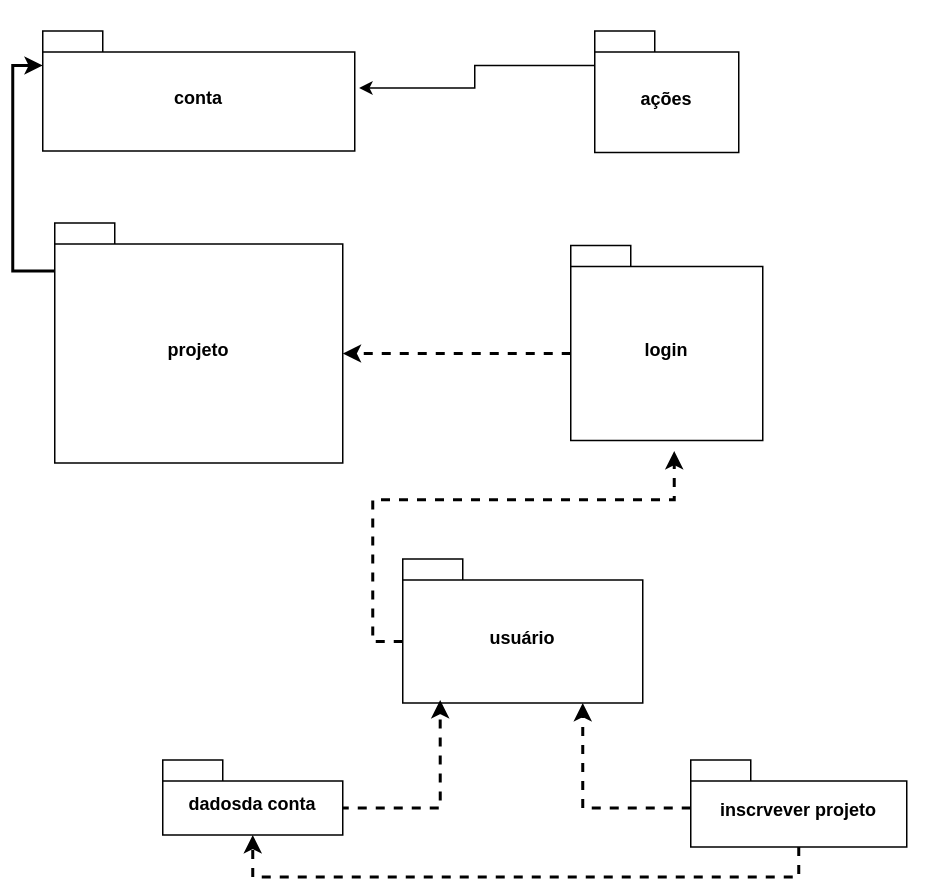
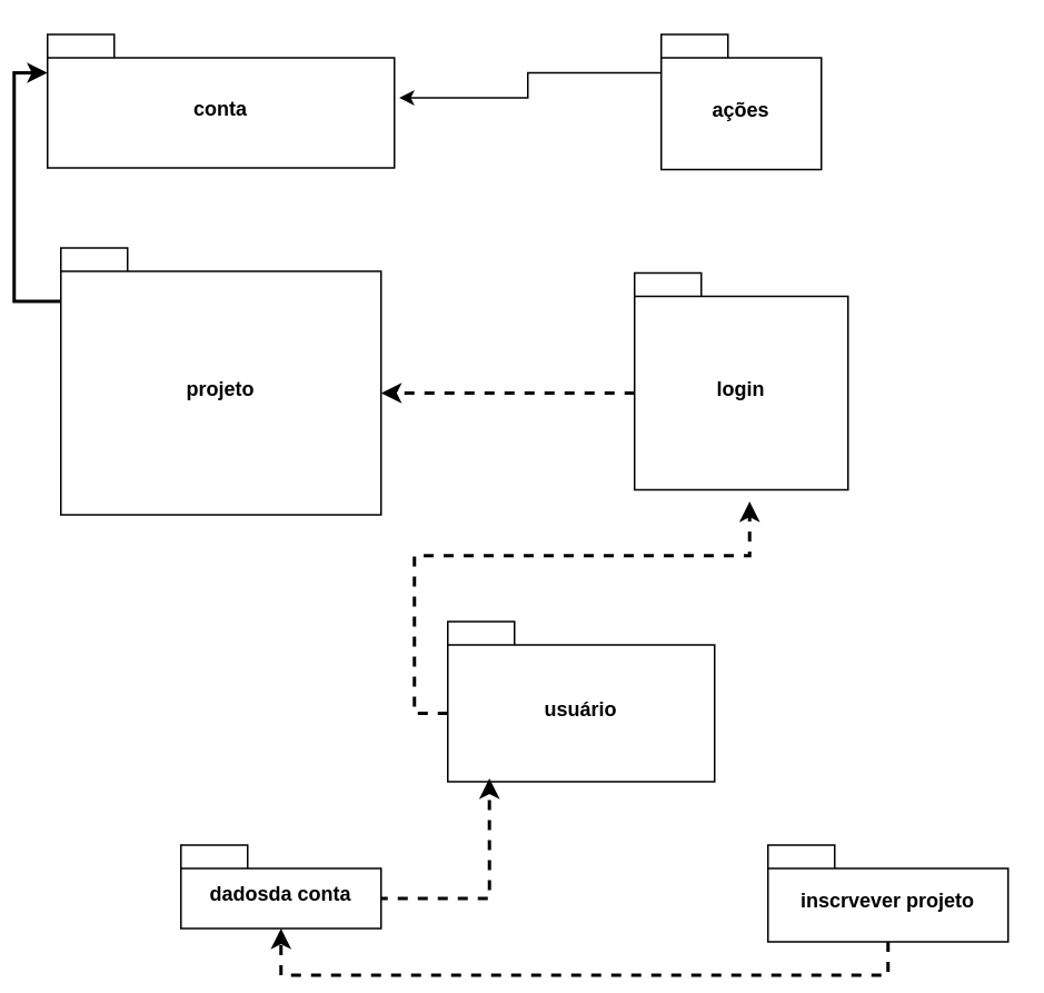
- <mxCell id="9" style="edgeStyle=orthogonalEdgeStyle;rounded=0;orthogonalLoop=1;jettySize=auto;html=1;exitX=0;exitY=0;exitDx=0;exitDy=32;exitPerimeter=0;entryX=0.75;entryY=1;entryDx=0;entryDy=0;entryPerimeter=0;strokeWidth=2;dashed=1;" edge="1" parent="1" source="11" target="8"><mxGeometry relative="1" as="geometry" /></mxCell>
